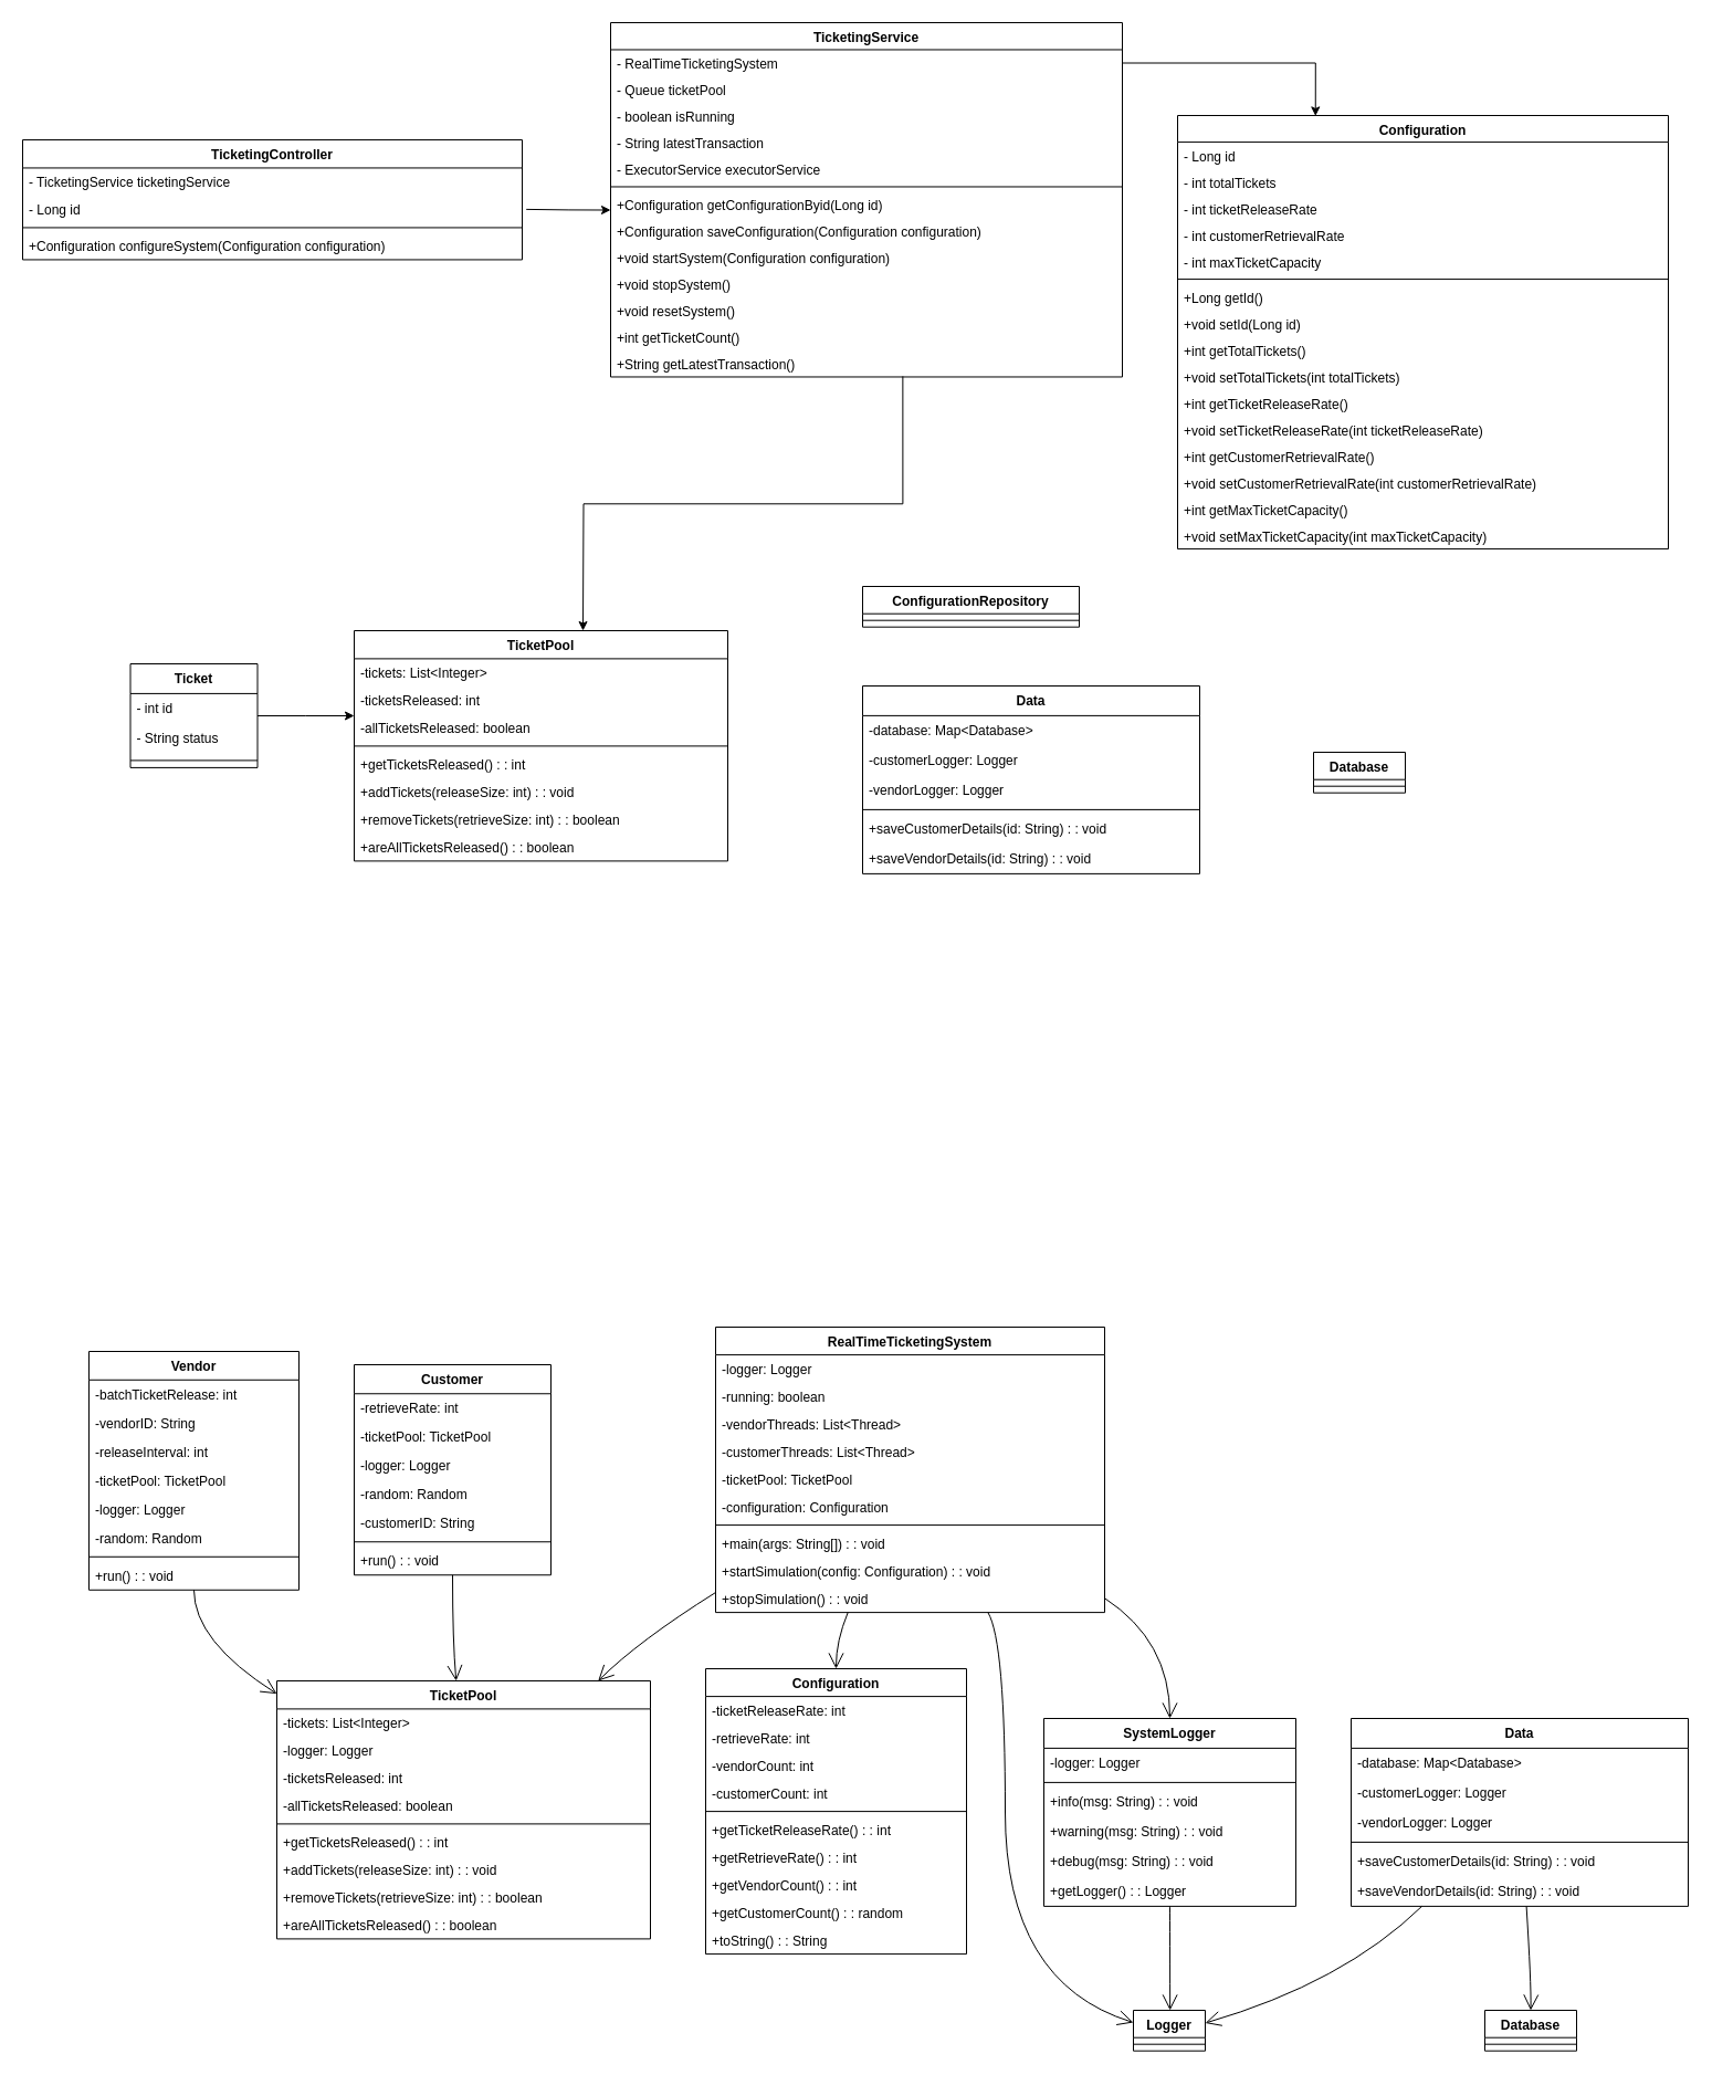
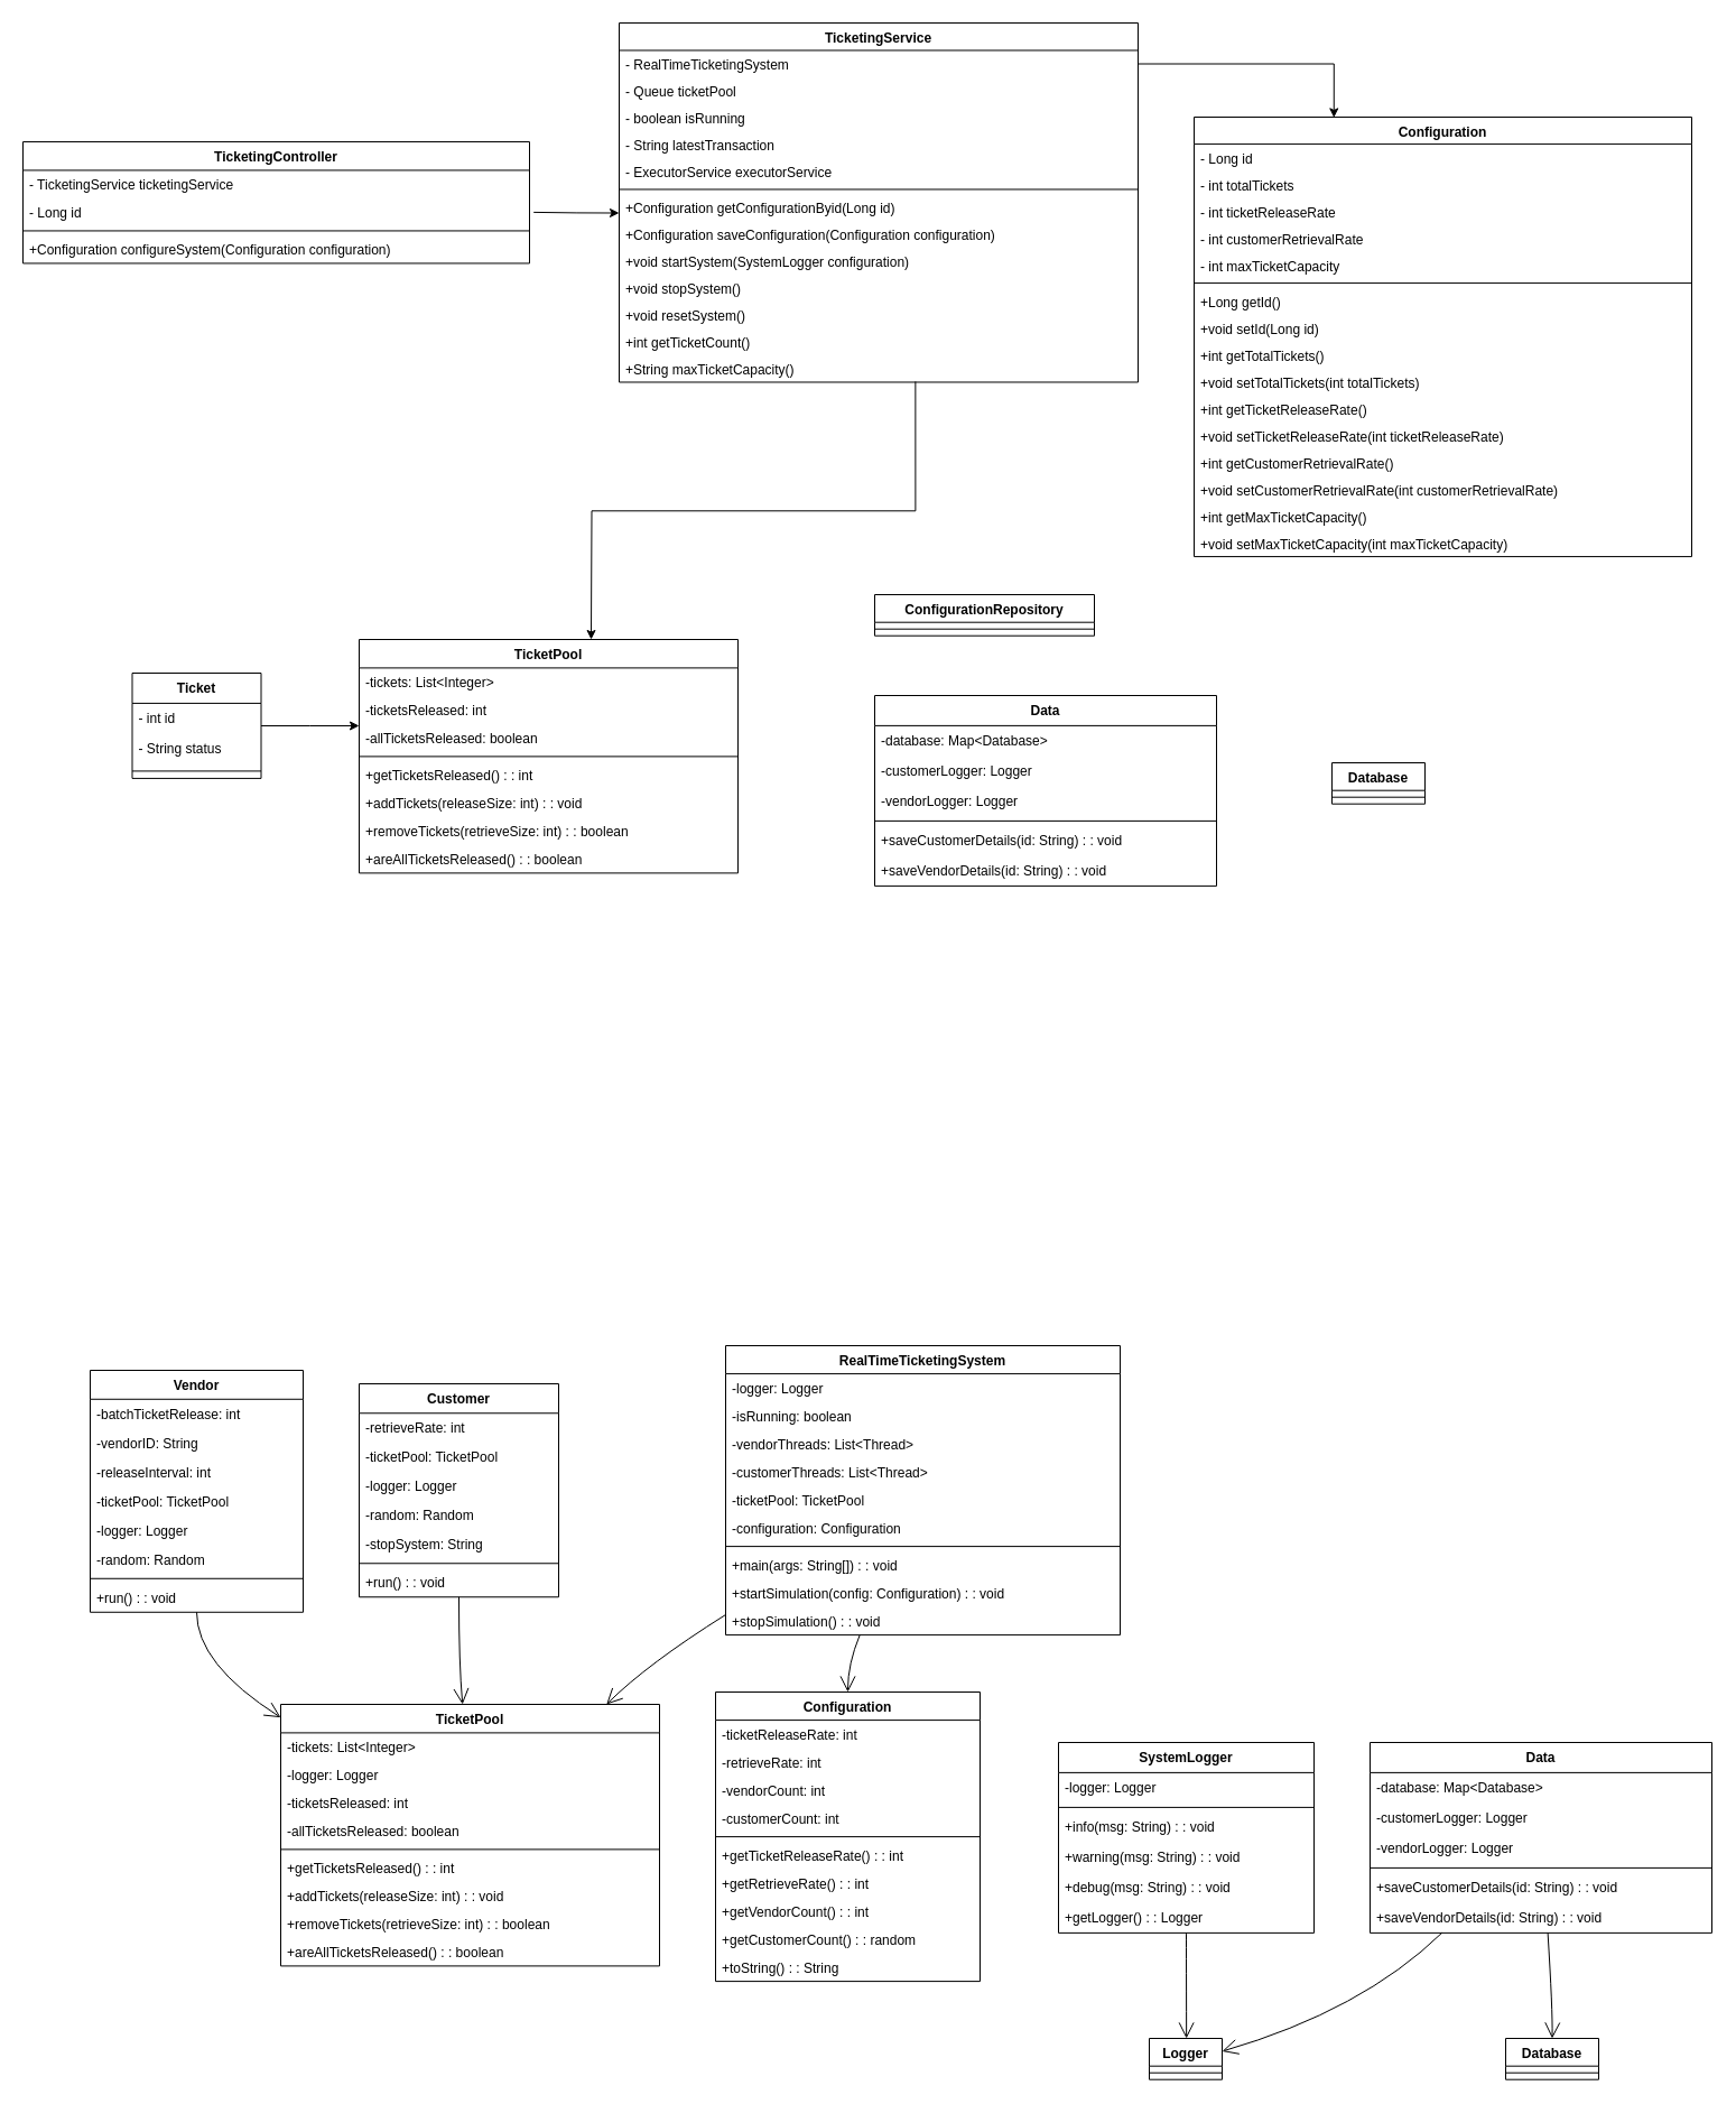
- <mxCell id="37" value="+void startSystem(Configuration configuration)" style="text;strokeColor=none;fillColor=none;align=left;verticalAlign=top;spacingLeft=4;spacingRight=4;overflow=hidden;rotatable=0;points=[[0,0.5],[1,0.5]];portConstraint=eastwest;" vertex="1" parent="28"><mxGeometry y="200.477" width="463" height="24" as="geometry" /></mxCell>
+ <mxCell id="37" value="+void startSystem(SystemLogger configuration)" style="text;strokeColor=none;fillColor=none;align=left;verticalAlign=top;spacingLeft=4;spacingRight=4;overflow=hidden;rotatable=0;points=[[0,0.5],[1,0.5]];portConstraint=eastwest;" vertex="1" parent="28"><mxGeometry y="200.477" width="463" height="24" as="geometry" /></mxCell>
- <mxCell id="41" value="+String getLatestTransaction()" style="text;strokeColor=none;fillColor=none;align=left;verticalAlign=top;spacingLeft=4;spacingRight=4;overflow=hidden;rotatable=0;points=[[0,0.5],[1,0.5]];portConstraint=eastwest;" vertex="1" parent="28"><mxGeometry y="296.477" width="463" height="24" as="geometry" /></mxCell>
+ <mxCell id="41" value="+String maxTicketCapacity()" style="text;strokeColor=none;fillColor=none;align=left;verticalAlign=top;spacingLeft=4;spacingRight=4;overflow=hidden;rotatable=0;points=[[0,0.5],[1,0.5]];portConstraint=eastwest;" vertex="1" parent="28"><mxGeometry y="296.477" width="463" height="24" as="geometry" /></mxCell>
- <mxCell id="73" value="-running: boolean" style="text;strokeColor=none;fillColor=none;align=left;verticalAlign=top;spacingLeft=4;spacingRight=4;overflow=hidden;rotatable=0;points=[[0,0.5],[1,0.5]];portConstraint=eastwest;" vertex="1" parent="71"><mxGeometry y="50.1" width="352" height="25" as="geometry" /></mxCell>
+ <mxCell id="73" value="-isRunning: boolean" style="text;strokeColor=none;fillColor=none;align=left;verticalAlign=top;spacingLeft=4;spacingRight=4;overflow=hidden;rotatable=0;points=[[0,0.5],[1,0.5]];portConstraint=eastwest;" vertex="1" parent="71"><mxGeometry y="50.1" width="352" height="25" as="geometry" /></mxCell>
- <mxCell id="58" value="-customerID: String" style="text;strokeColor=none;fillColor=none;align=left;verticalAlign=top;spacingLeft=4;spacingRight=4;overflow=hidden;rotatable=0;points=[[0,0.5],[1,0.5]];portConstraint=eastwest;" vertex="1" parent="53"><mxGeometry y="130.257" width="178" height="26" as="geometry" /></mxCell>
+ <mxCell id="58" value="-stopSystem: String" style="text;strokeColor=none;fillColor=none;align=left;verticalAlign=top;spacingLeft=4;spacingRight=4;overflow=hidden;rotatable=0;points=[[0,0.5],[1,0.5]];portConstraint=eastwest;" vertex="1" parent="53"><mxGeometry y="130.257" width="178" height="26" as="geometry" /></mxCell>
- <mxCell id="116" value="" style="curved=1;startArrow=none;endArrow=open;endSize=12;exitX=1;exitY=0.95;entryX=0.5;entryY=0;rounded=0;" edge="1" parent="1" source="71" target="93"><mxGeometry relative="1" as="geometry"><Array as="points"><mxPoint x="1058" y="1484" /></Array></mxGeometry></mxCell>
- <mxCell id="115" value="" style="curved=1;startArrow=none;endArrow=open;endSize=12;exitX=0.7;exitY=1;entryX=0;entryY=0.3;rounded=0;" edge="1" parent="1" source="71" target="107"><mxGeometry relative="1" as="geometry"><Array as="points"><mxPoint x="909" y="1484" /><mxPoint x="909" y="1793" /></Array></mxGeometry></mxCell>
